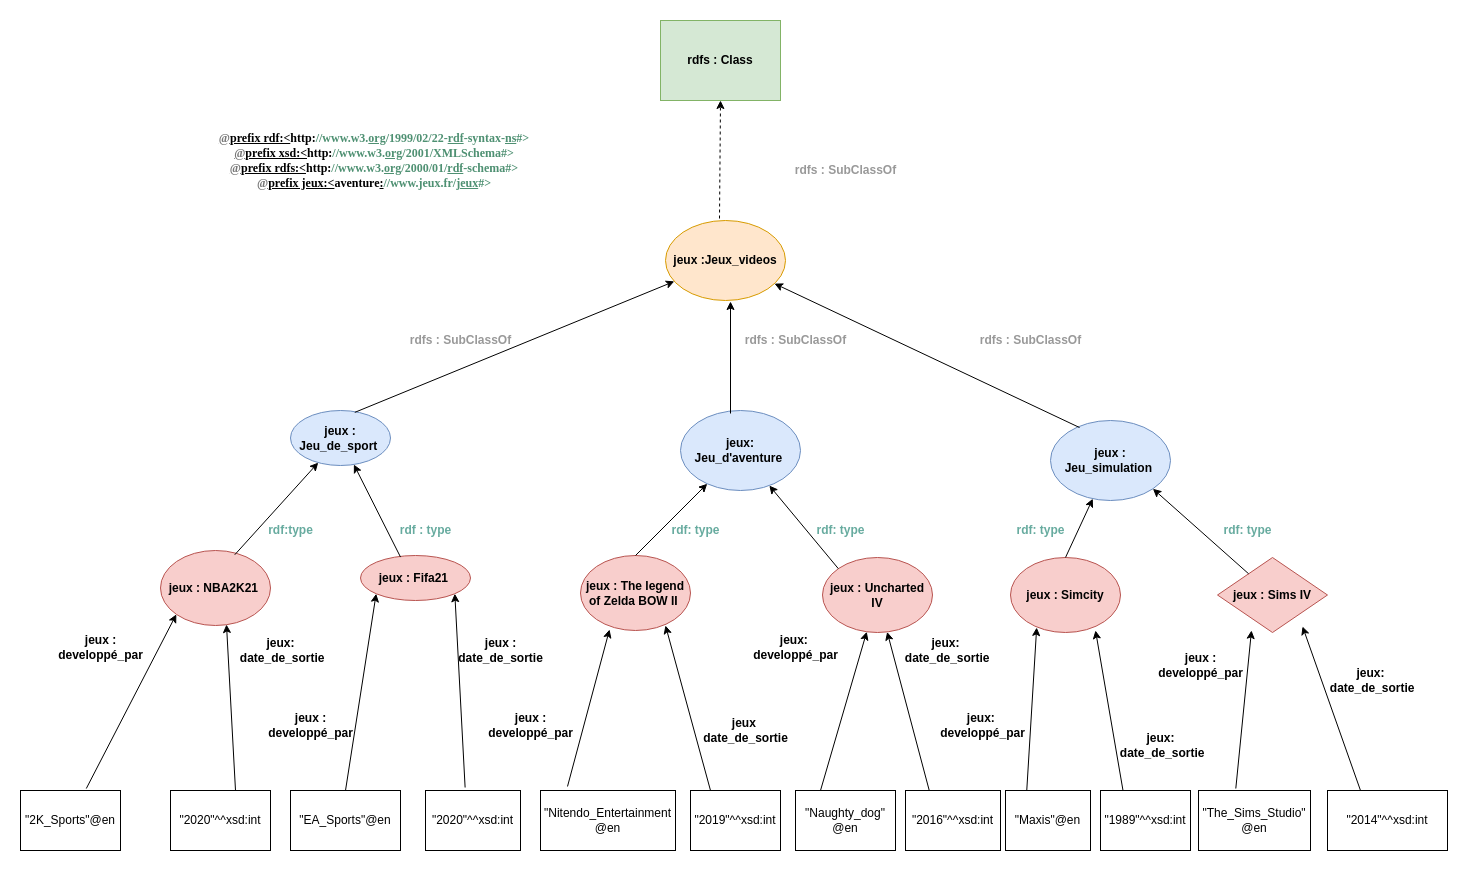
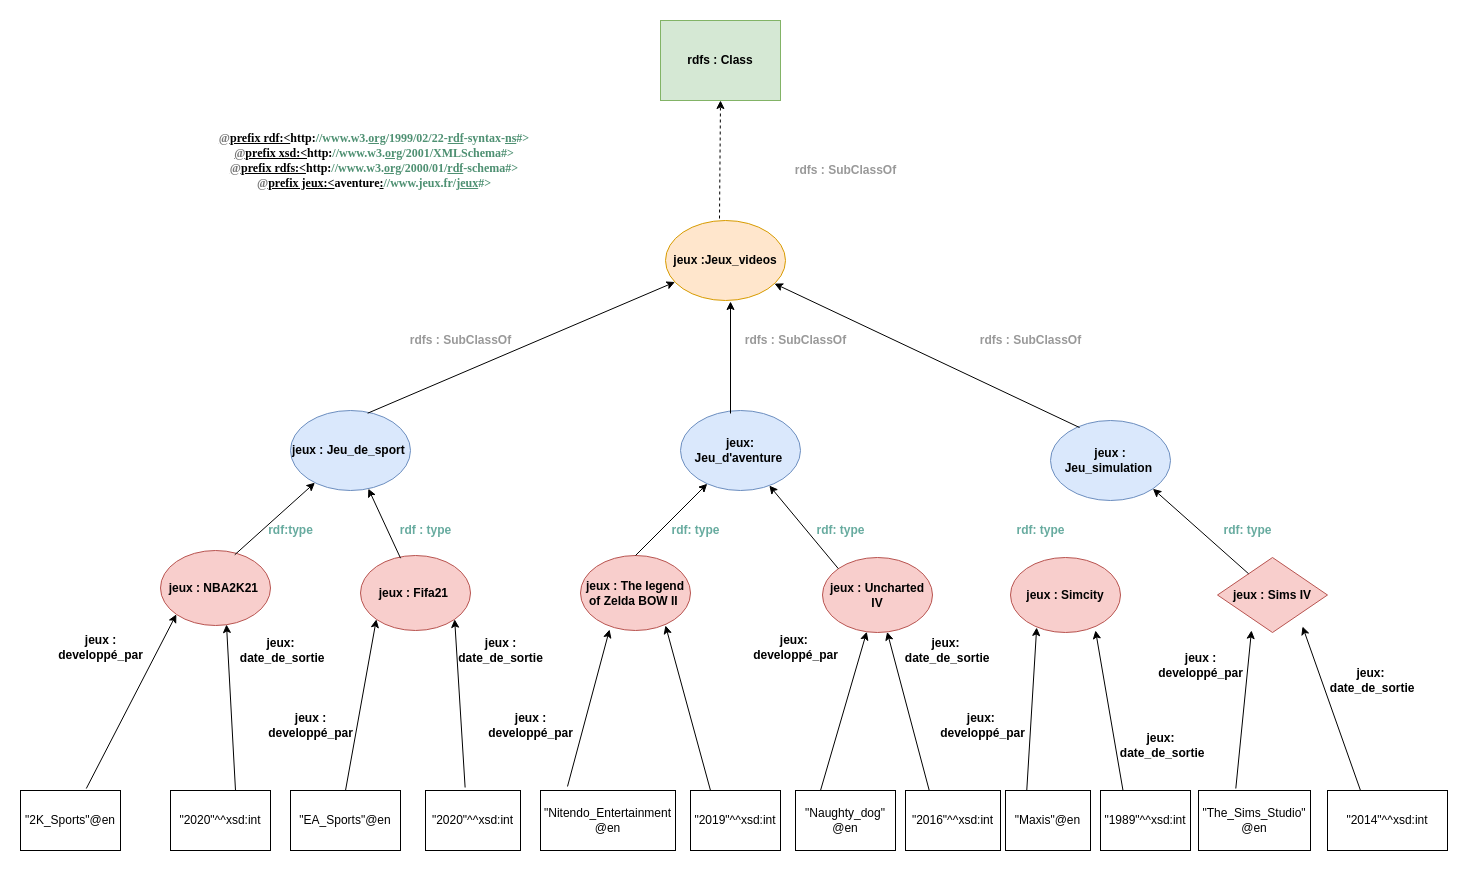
- <mxCell id="3" value="&lt;b&gt;jeux : Jeu_de_sport&amp;nbsp;&lt;/b&gt;" style="ellipse;whiteSpace=wrap;html=1;fillColor=#dae8fc;strokeColor=#6c8ebf;" parent="1" vertex="1"><mxGeometry x="290" y="410" width="100" height="55" as="geometry" /></mxCell>
+ <mxCell id="3" value="&lt;b&gt;jeux : Jeu_de_sport&amp;nbsp;&lt;/b&gt;" style="ellipse;whiteSpace=wrap;html=1;fillColor=#dae8fc;strokeColor=#6c8ebf;" parent="1" vertex="1"><mxGeometry x="290" y="410" width="120" height="80" as="geometry" /></mxCell>
- <mxCell id="25" value="" style="endArrow=classic;html=1;exitX=0.5;exitY=0;exitDx=0;exitDy=0;" parent="1" source="16" target="5" edge="1"><mxGeometry width="50" height="50" relative="1" as="geometry"><mxPoint x="1040" y="557" as="sourcePoint" /><mxPoint x="1040" y="446" as="targetPoint" /></mxGeometry></mxCell>
- <mxCell id="20" value="&lt;b&gt;jeux&lt;/b&gt;&lt;b&gt;&amp;nbsp;: Fifa21&amp;nbsp;&lt;/b&gt;" style="ellipse;whiteSpace=wrap;html=1;fillColor=#f8cecc;strokeColor=#b85450;" parent="1" vertex="1"><mxGeometry x="360" y="555" width="110" height="45" as="geometry" /></mxCell>
+ <mxCell id="20" value="&lt;b&gt;jeux&lt;/b&gt;&lt;b&gt;&amp;nbsp;: Fifa21&amp;nbsp;&lt;/b&gt;" style="ellipse;whiteSpace=wrap;html=1;fillColor=#f8cecc;strokeColor=#b85450;" parent="1" vertex="1"><mxGeometry y="555" width="110" height="75" as="geometry" x="360" /></mxCell>
- <mxCell id="54" value="&lt;b&gt;jeux&lt;/b&gt;&lt;b&gt;&amp;nbsp;&lt;br&gt;date_de_sortie&lt;/b&gt;" style="text;html=1;align=center;verticalAlign=middle;resizable=0;points=[];autosize=1;" parent="1" vertex="1"><mxGeometry x="695" y="715" width="100" height="30" as="geometry" /></mxCell>
